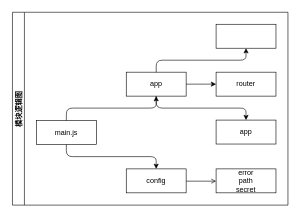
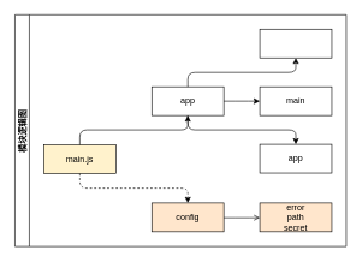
- <mxCell id="13" value="router" style="whiteSpace=wrap;html=1;strokeWidth=1;" vertex="1" parent="2"><mxGeometry x="340" y="100" width="100" height="40" as="geometry" /></mxCell>
+ <mxCell id="13" value="main" style="whiteSpace=wrap;html=1;strokeWidth=1;" vertex="1" parent="2"><mxGeometry x="340" y="100" width="100" height="40" as="geometry" /></mxCell>
- <mxCell id="3" value="main.js" style="whiteSpace=wrap;html=1;strokeWidth=1;" vertex="1" parent="2"><mxGeometry x="40" y="180.75" width="100" height="40" as="geometry" /></mxCell>
+ <mxCell id="3" value="main.js" style="whiteSpace=wrap;html=1;strokeWidth=1;fillColor=#fff2cc;" vertex="1" parent="2"><mxGeometry x="40" y="180.75" width="100" height="40" as="geometry" /></mxCell>
- <mxCell id="5" value="" style="edgeStyle=elbowEdgeStyle;elbow=vertical;html=1;rounded=1;curved=0;sourcePerimeterSpacing=0;targetPerimeterSpacing=0;startSize=6;endSize=6;" edge="1" parent="2" source="3" target="4"><mxGeometry relative="1" as="geometry" /></mxCell>
+ <mxCell id="5" value="" style="edgeStyle=elbowEdgeStyle;elbow=vertical;html=1;rounded=1;curved=0;sourcePerimeterSpacing=0;targetPerimeterSpacing=0;startSize=6;endSize=6;dashed=1;" edge="1" parent="2" source="3" target="4"><mxGeometry relative="1" as="geometry" /></mxCell>
- <mxCell id="4" value="config" style="whiteSpace=wrap;html=1;strokeWidth=1;" vertex="1" parent="2"><mxGeometry x="190" y="261.5" width="100" height="40" as="geometry" /></mxCell>
+ <mxCell id="4" value="config" style="whiteSpace=wrap;html=1;strokeWidth=1;fillColor=#ffe6cc;" vertex="1" parent="2"><mxGeometry x="190" y="261.5" width="100" height="40" as="geometry" /></mxCell>
- <mxCell id="9" value="error&lt;br&gt;path&lt;br&gt;secret" style="whiteSpace=wrap;html=1;strokeWidth=1;" vertex="1" parent="2"><mxGeometry x="340" y="261.5" width="100" height="40" as="geometry" /></mxCell>
+ <mxCell id="9" value="error&lt;br&gt;path&lt;br&gt;secret" style="whiteSpace=wrap;html=1;strokeWidth=1;fillColor=#ffe6cc;" vertex="1" parent="2"><mxGeometry x="340" y="261.5" width="100" height="40" as="geometry" /></mxCell>
